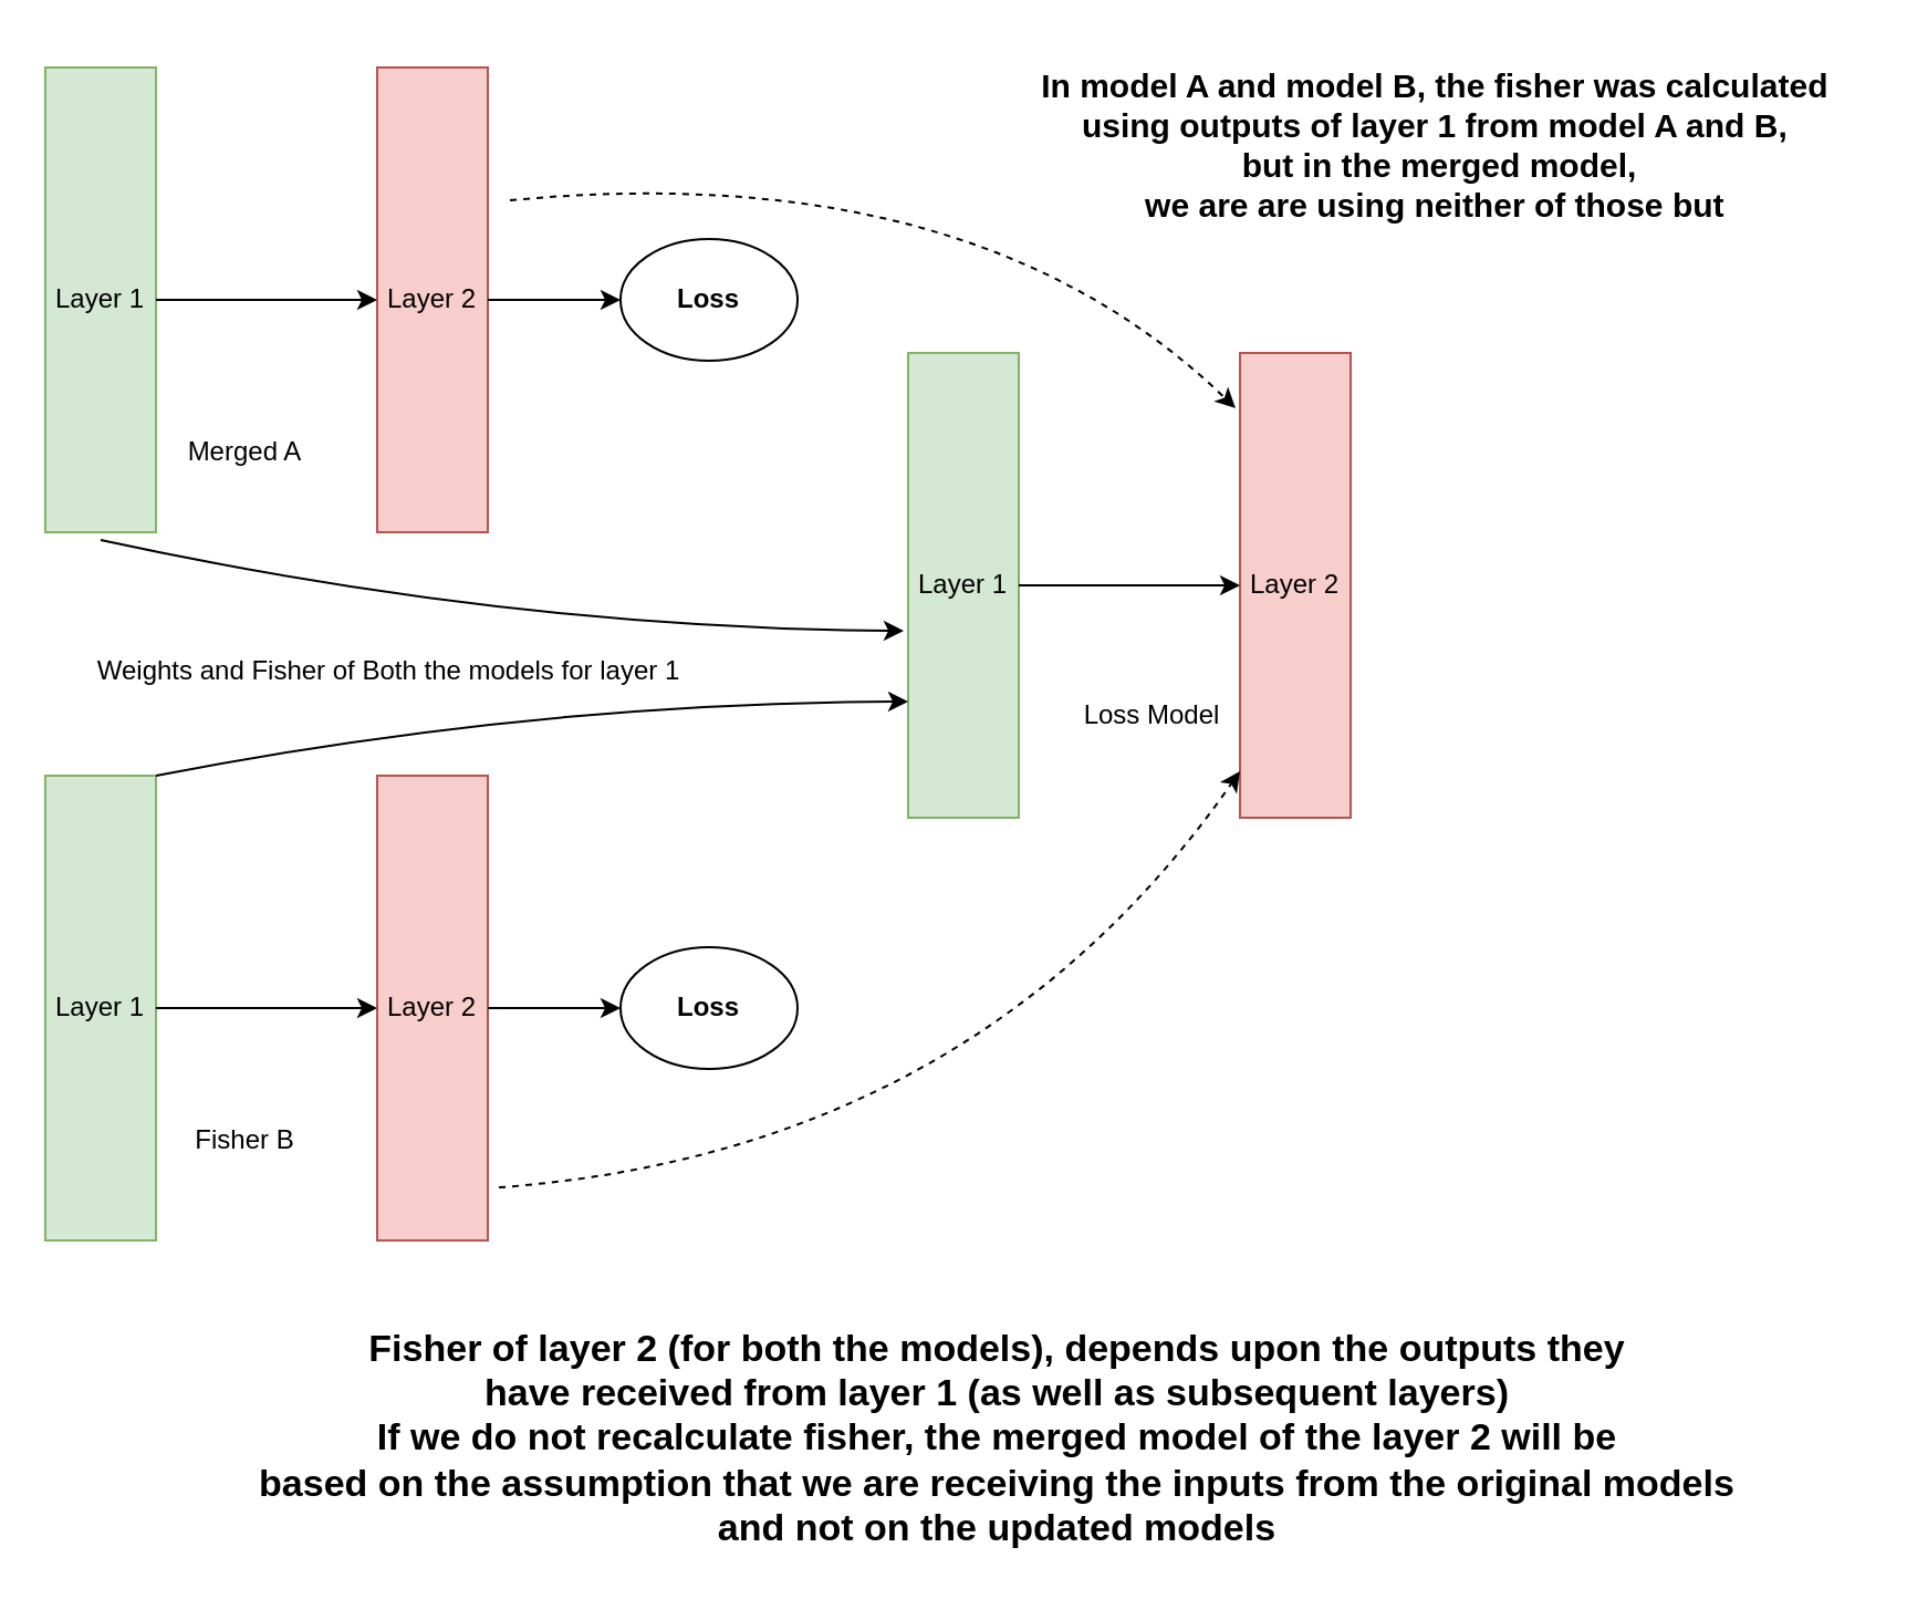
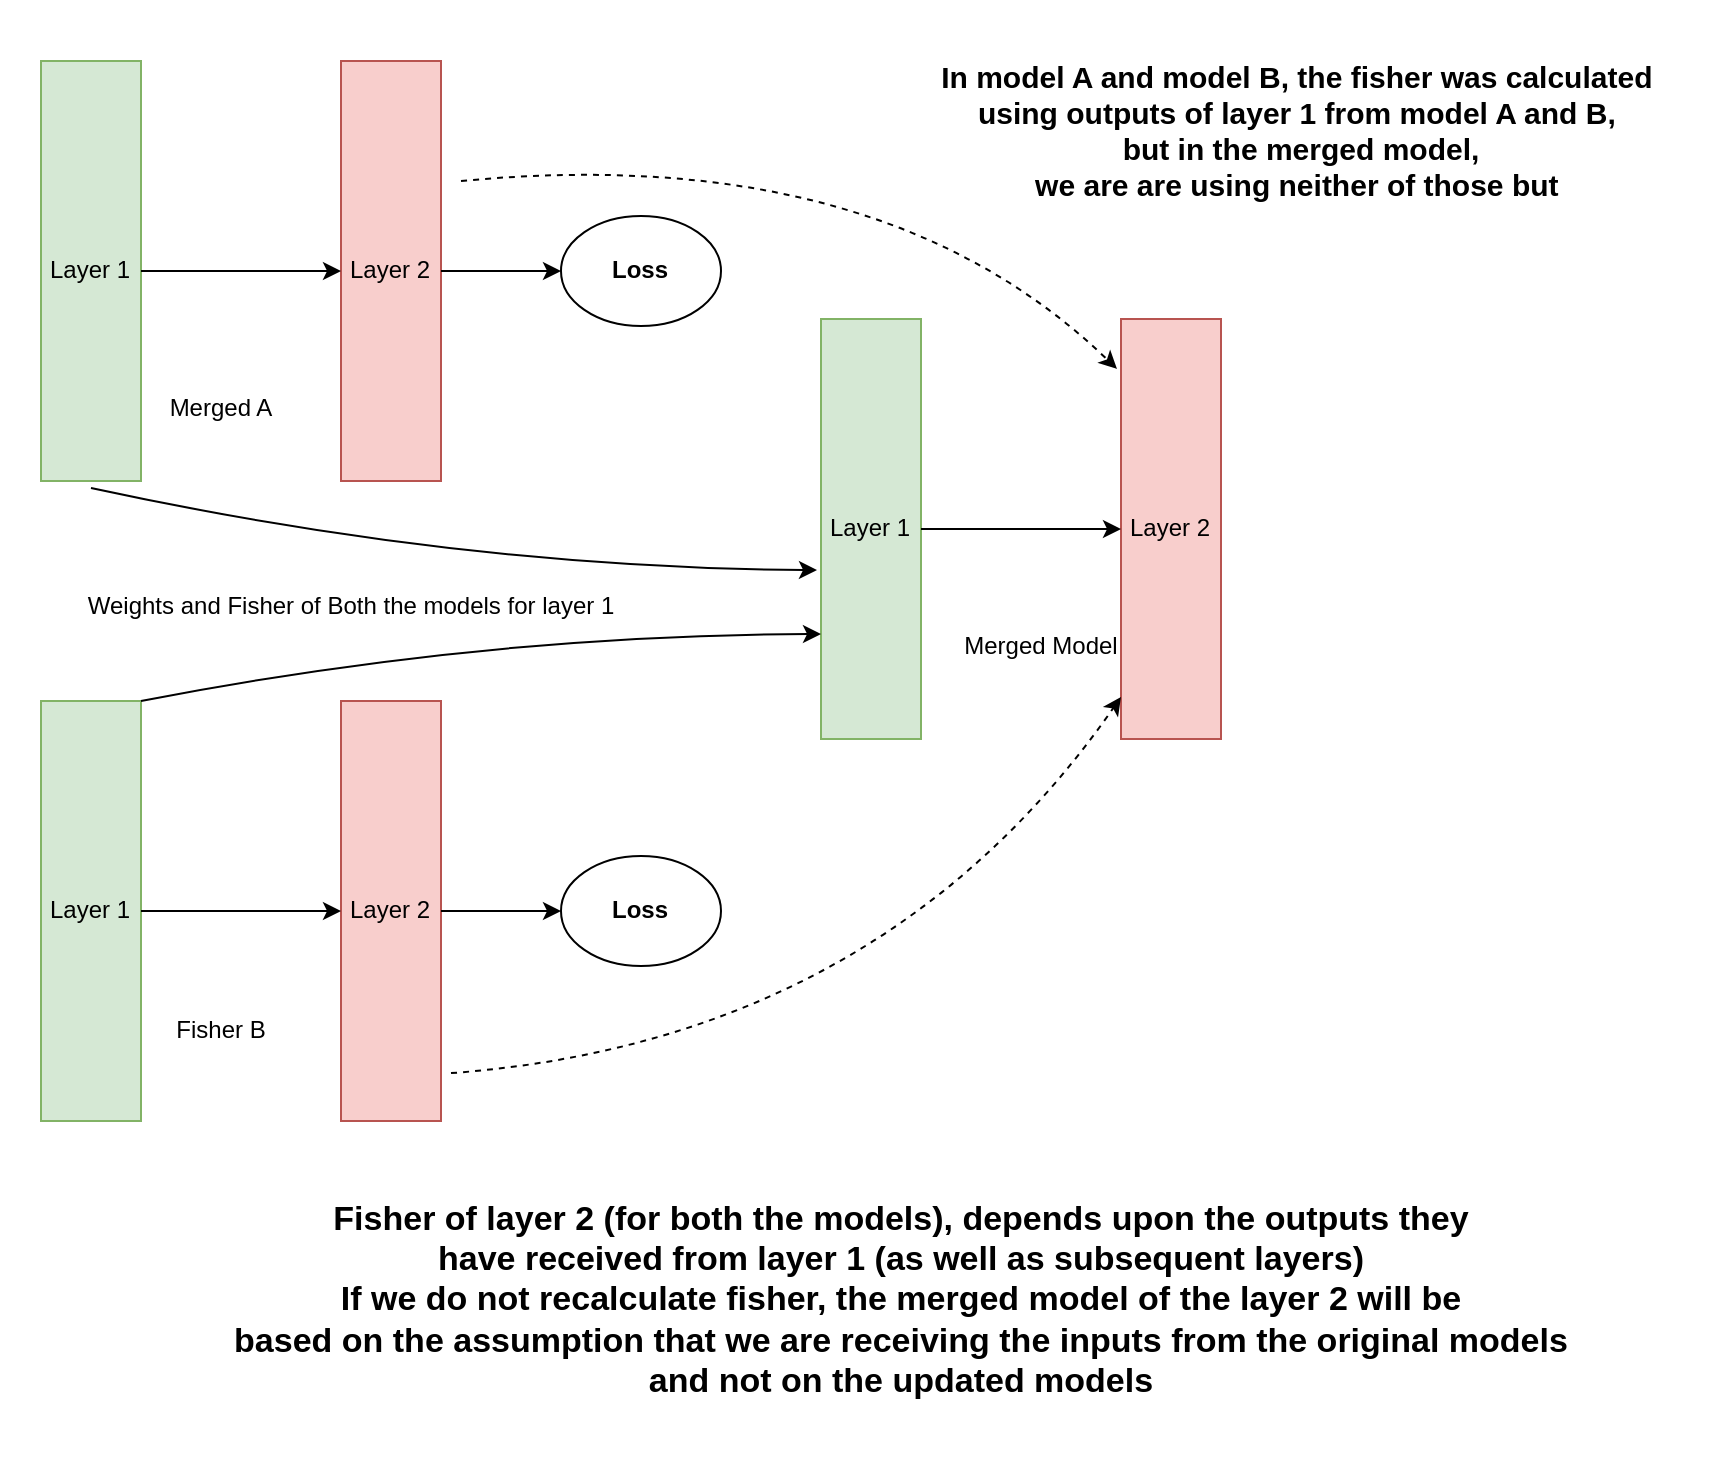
- <mxCell id="13" value="Loss Model" style="text;html=1;align=center;verticalAlign=middle;resizable=0;points=[];autosize=1;strokeColor=none;fillColor=none;" parent="1" vertex="1"><mxGeometry x="470" y="308" width="100" height="30" as="geometry" /></mxCell>
+ <mxCell id="13" value="Merged Model" style="text;html=1;align=center;verticalAlign=middle;resizable=0;points=[];autosize=1;strokeColor=none;fillColor=none;" parent="1" vertex="1"><mxGeometry x="470" y="308" width="100" height="30" as="geometry" /></mxCell>
